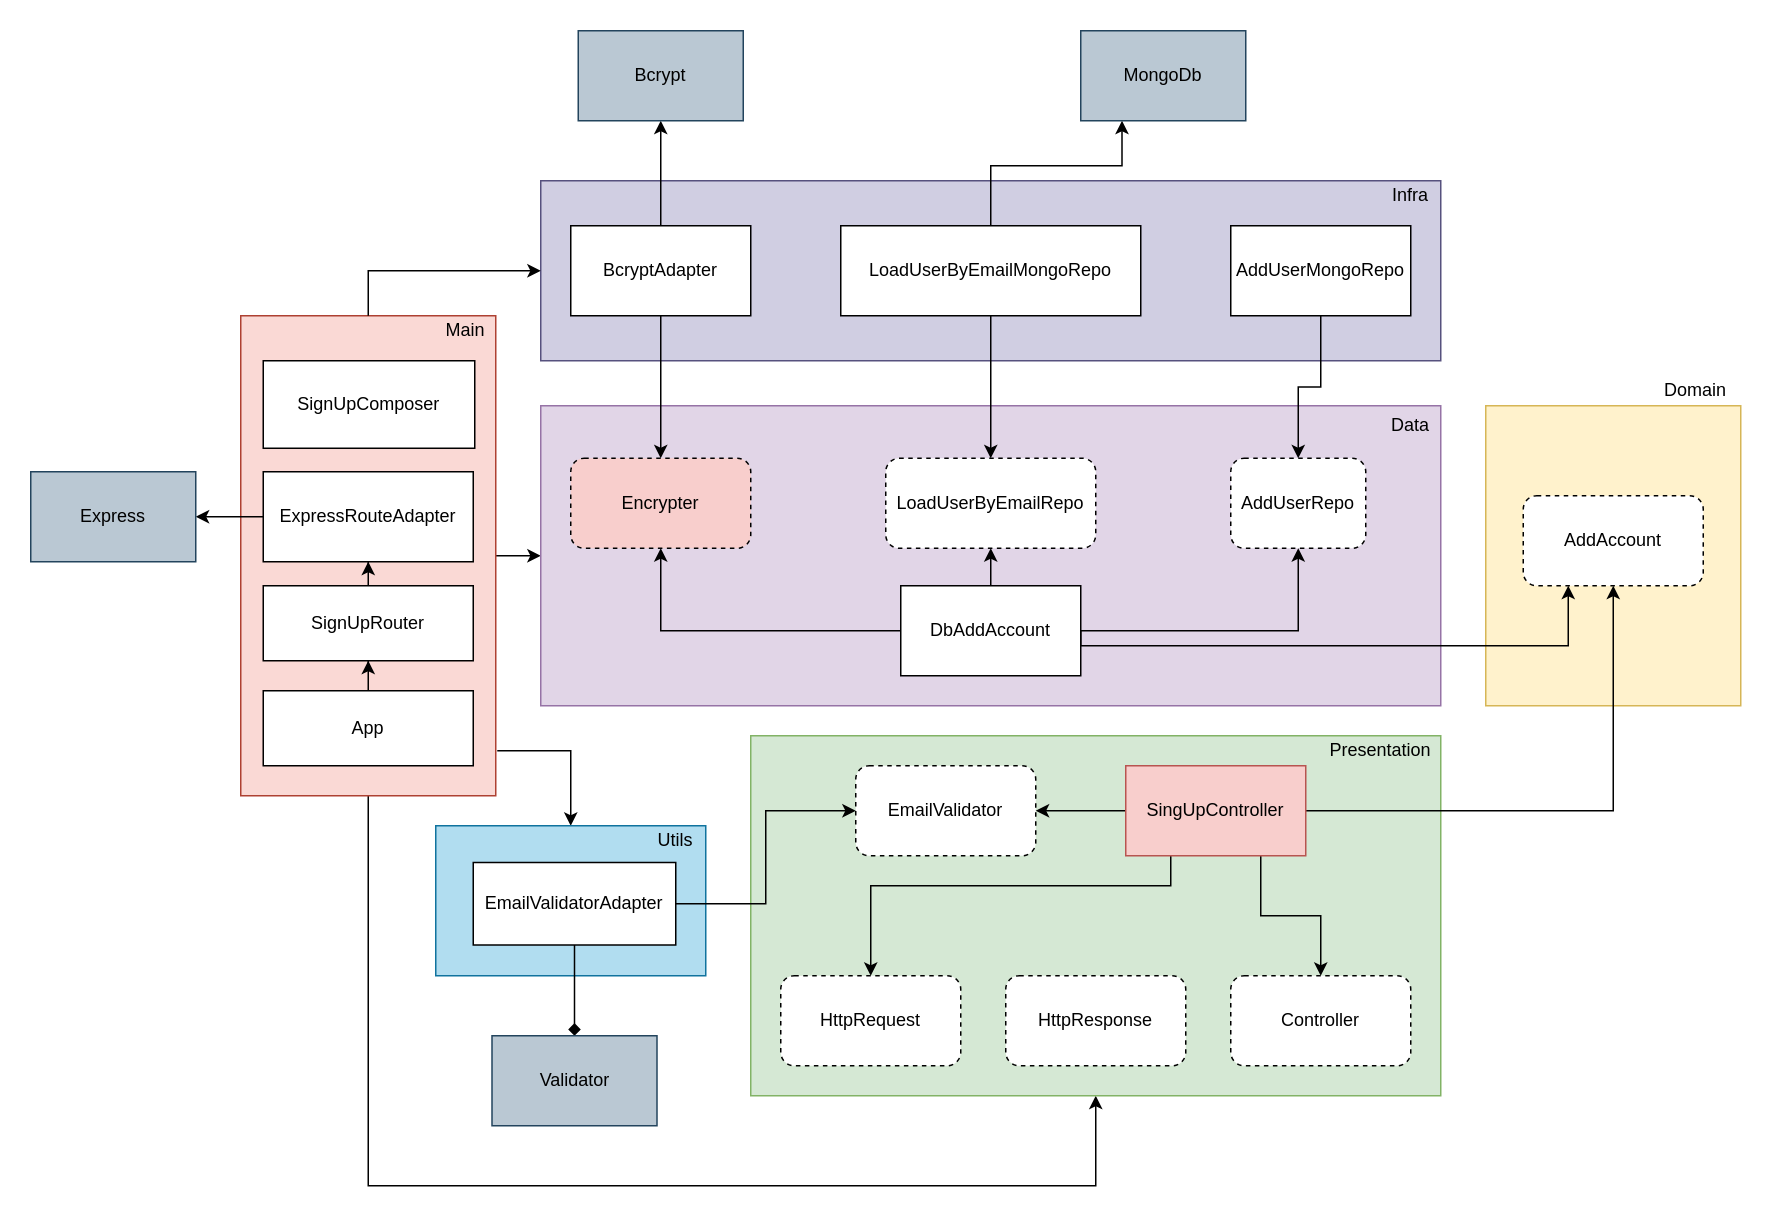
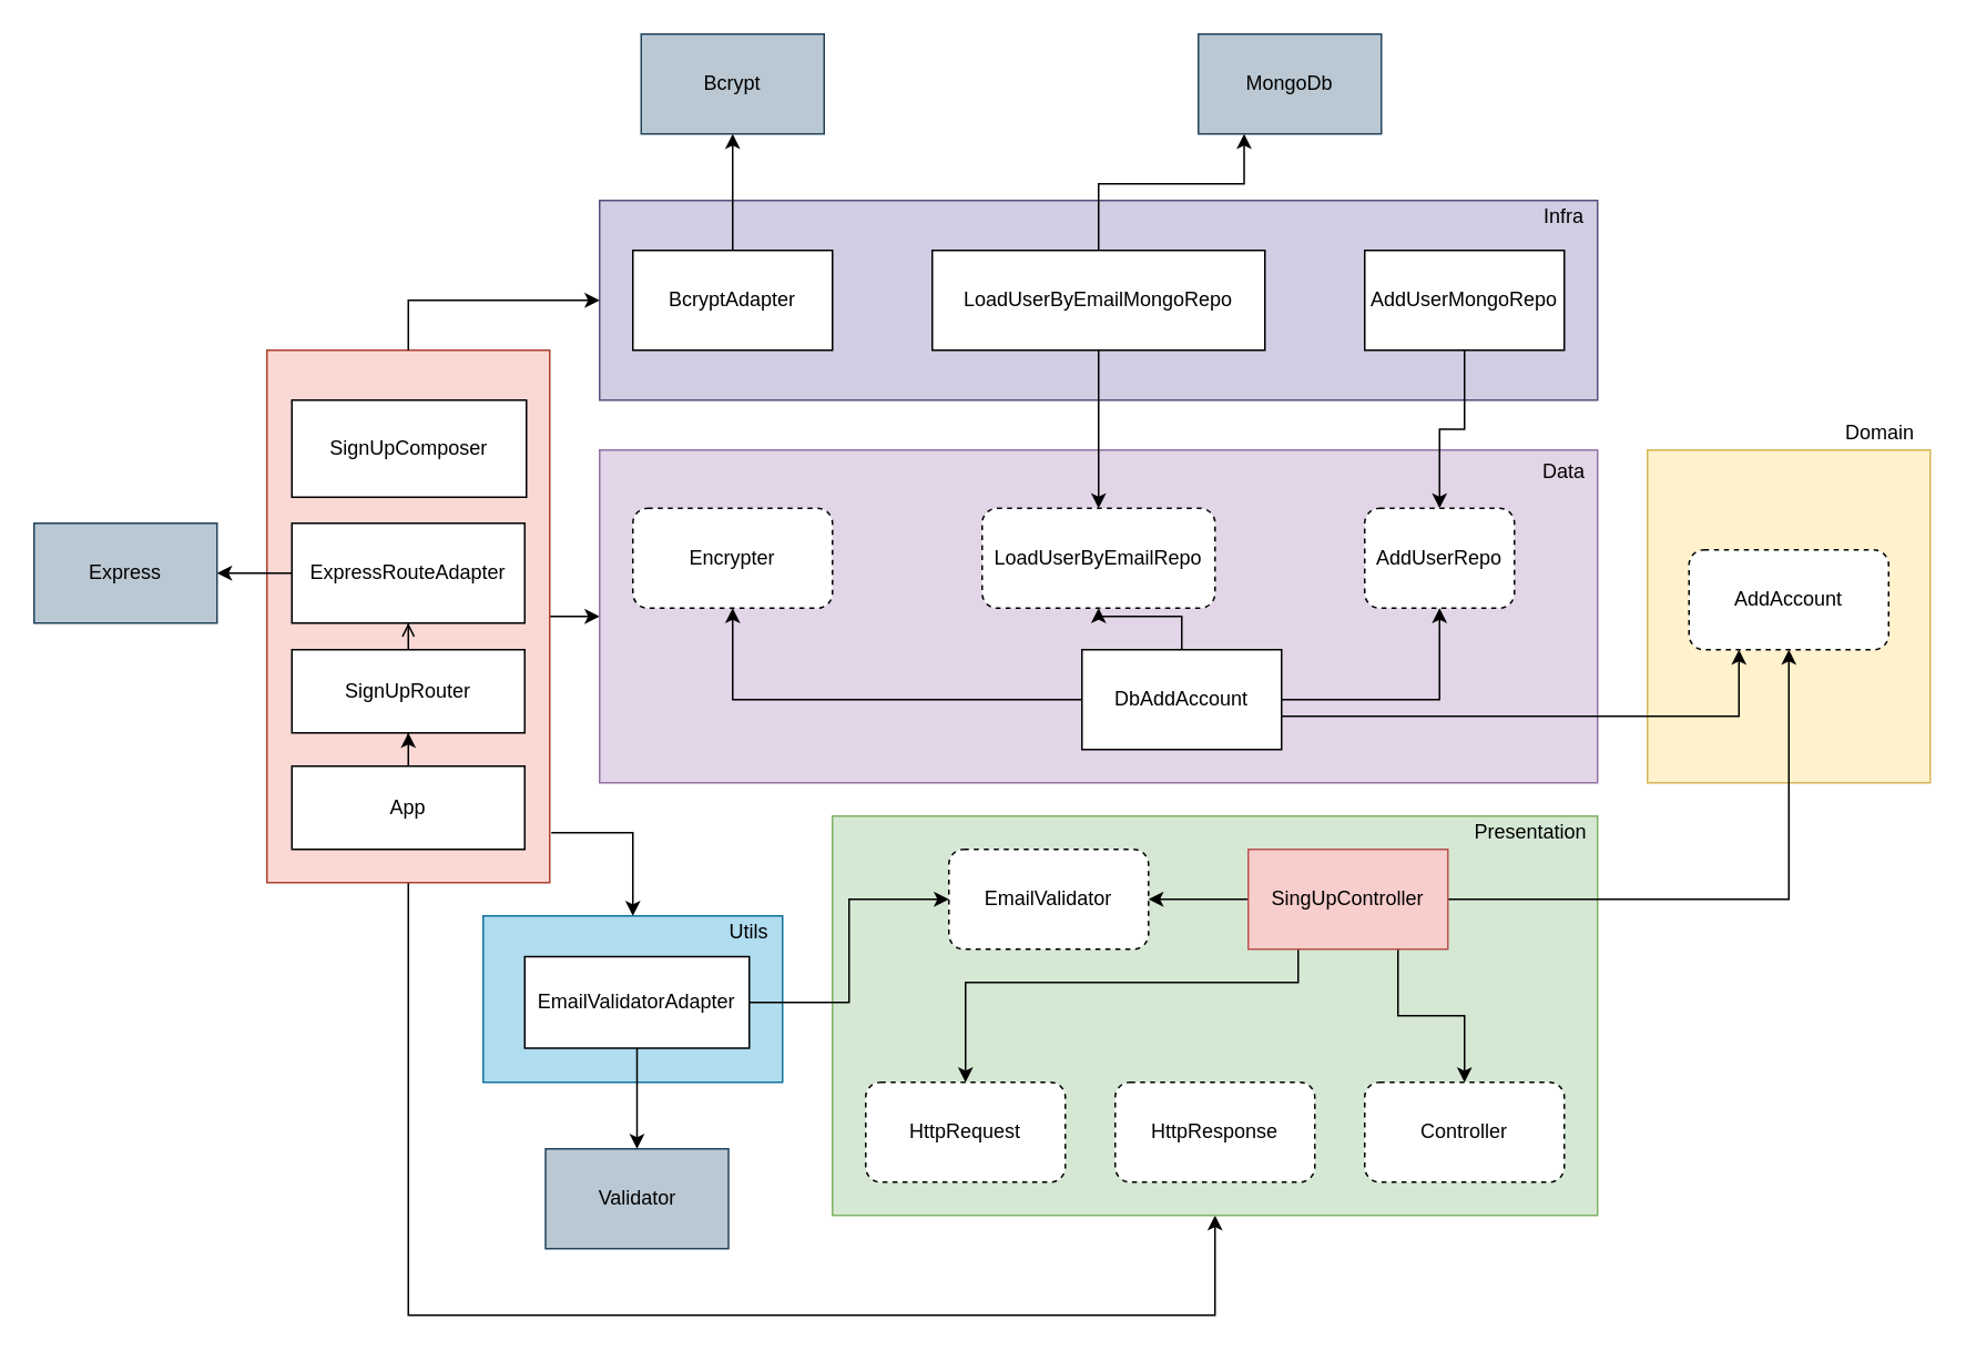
- <mxCell id="55" value="Main" style="text;html=1;strokeColor=none;fillColor=none;align=center;verticalAlign=middle;whiteSpace=wrap;rounded=0;" parent="1" vertex="1"><mxGeometry x="290" y="210" width="40" height="20" as="geometry" /></mxCell>
- <mxCell id="34" style="edgeStyle=orthogonalEdgeStyle;rounded=0;orthogonalLoop=1;jettySize=auto;html=1;entryX=0.5;entryY=0;entryDx=0;entryDy=0;" parent="1" source="36" target="21" edge="1"><mxGeometry relative="1" as="geometry" /></mxCell>
- <mxCell id="21" value="Encrypter" style="rounded=1;whiteSpace=wrap;html=1;dashed=1;fillColor=#f8cecc;" parent="1" vertex="1"><mxGeometry x="380" y="305" width="120" height="60" as="geometry" /></mxCell>
+ <mxCell id="21" value="Encrypter" style="rounded=1;whiteSpace=wrap;html=1;dashed=1;" parent="1" vertex="1"><mxGeometry x="380" y="305" width="120" height="60" as="geometry" /></mxCell>
- <mxCell id="39" style="edgeStyle=orthogonalEdgeStyle;rounded=0;orthogonalLoop=1;jettySize=auto;html=1;" parent="1" source="40" target="42" edge="1"><mxGeometry relative="1" as="geometry" /></mxCell>
+ <mxCell id="39" style="edgeStyle=orthogonalEdgeStyle;rounded=0;orthogonalLoop=1;jettySize=auto;html=1;endArrow=open;" parent="1" source="40" target="42" edge="1"><mxGeometry relative="1" as="geometry" /></mxCell>
- <mxCell id="28" value="DbAddAccount" style="rounded=0;whiteSpace=wrap;html=1;" parent="1" vertex="1"><mxGeometry x="600" y="390" width="120" height="60" as="geometry" /></mxCell>
+ <mxCell id="28" value="DbAddAccount" style="rounded=0;whiteSpace=wrap;html=1;" parent="1" vertex="1"><mxGeometry x="650" y="390" width="120" height="60" as="geometry" /></mxCell>
- <mxCell id="48" style="edgeStyle=orthogonalEdgeStyle;rounded=0;orthogonalLoop=1;jettySize=auto;html=1;entryX=0.5;entryY=0;entryDx=0;entryDy=0;exitX=0.5;exitY=1;exitDx=0;exitDy=0;endArrow=diamond;" parent="1" source="50" target="51" edge="1"><mxGeometry relative="1" as="geometry" /></mxCell>
+ <mxCell id="48" style="edgeStyle=orthogonalEdgeStyle;rounded=0;orthogonalLoop=1;jettySize=auto;html=1;entryX=0.5;entryY=0;entryDx=0;entryDy=0;exitX=0.5;exitY=1;exitDx=0;exitDy=0;" parent="1" source="50" target="51" edge="1"><mxGeometry relative="1" as="geometry" /></mxCell>
